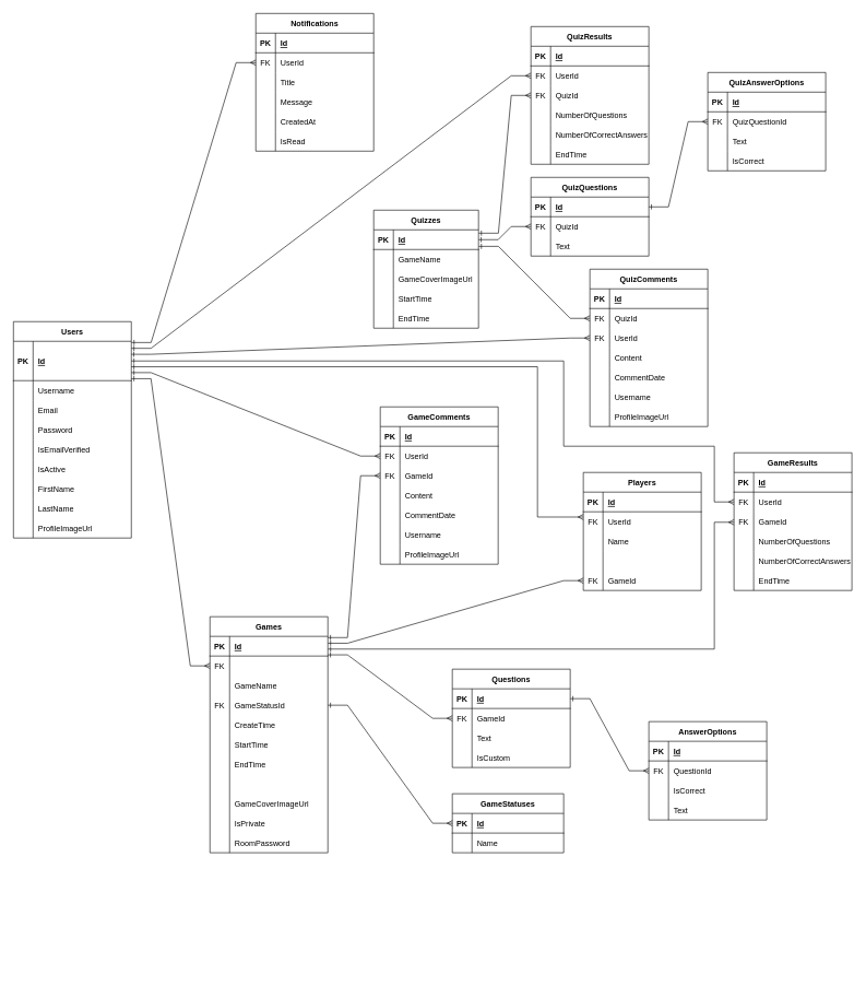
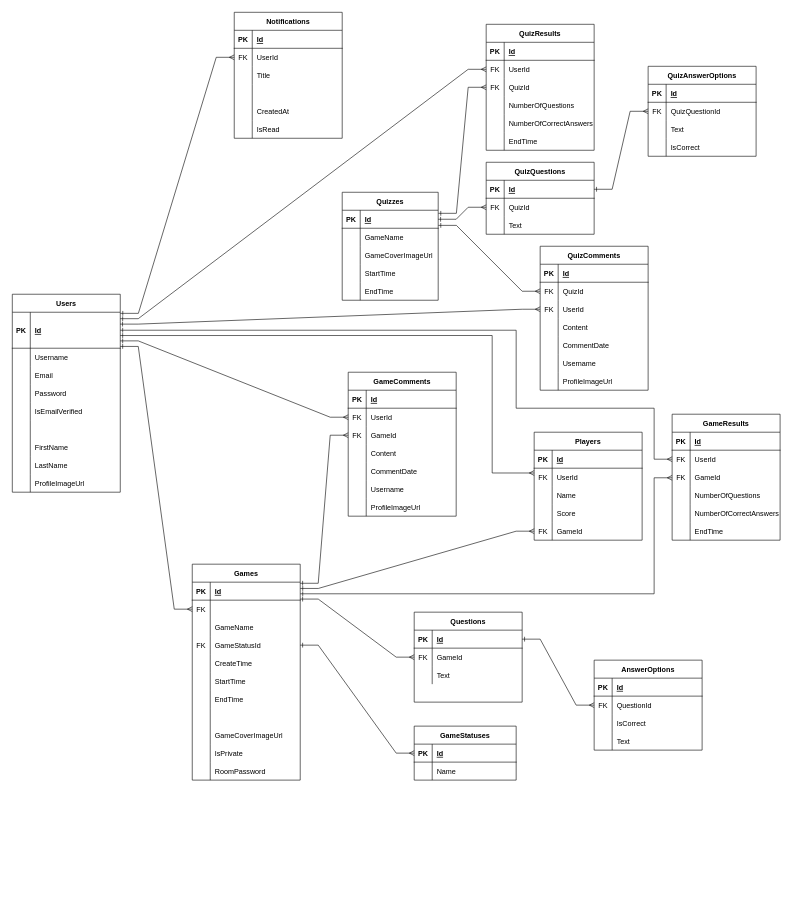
- <mxCell id="232" value="Message" style="shape=partialRectangle;overflow=hidden;connectable=0;fillColor=none;top=0;left=0;bottom=0;right=0;align=left;spacingLeft=6;" parent="230" vertex="1"><mxGeometry x="30" width="150" height="30" as="geometry"><mxRectangle width="150" height="30" as="alternateBounds" /></mxGeometry></mxCell>
- <mxCell id="182" value="IsActive" style="shape=partialRectangle;overflow=hidden;connectable=0;fillColor=none;top=0;left=0;bottom=0;right=0;align=left;spacingLeft=6;" parent="180" vertex="1"><mxGeometry x="30" width="150" height="30" as="geometry"><mxRectangle width="150" height="30" as="alternateBounds" /></mxGeometry></mxCell>
+ <mxCell id="88" value="Score" style="shape=partialRectangle;overflow=hidden;connectable=0;fillColor=none;top=0;left=0;bottom=0;right=0;align=left;spacingLeft=6;" parent="86" vertex="1"><mxGeometry x="30" width="150" height="30" as="geometry"><mxRectangle width="150" height="30" as="alternateBounds" /></mxGeometry></mxCell>
- <mxCell id="104" value="IsCustom" style="shape=partialRectangle;overflow=hidden;connectable=0;fillColor=none;top=0;left=0;bottom=0;right=0;align=left;spacingLeft=6;" parent="102" vertex="1"><mxGeometry x="30" width="150" height="30" as="geometry"><mxRectangle width="150" height="30" as="alternateBounds" /></mxGeometry></mxCell>
